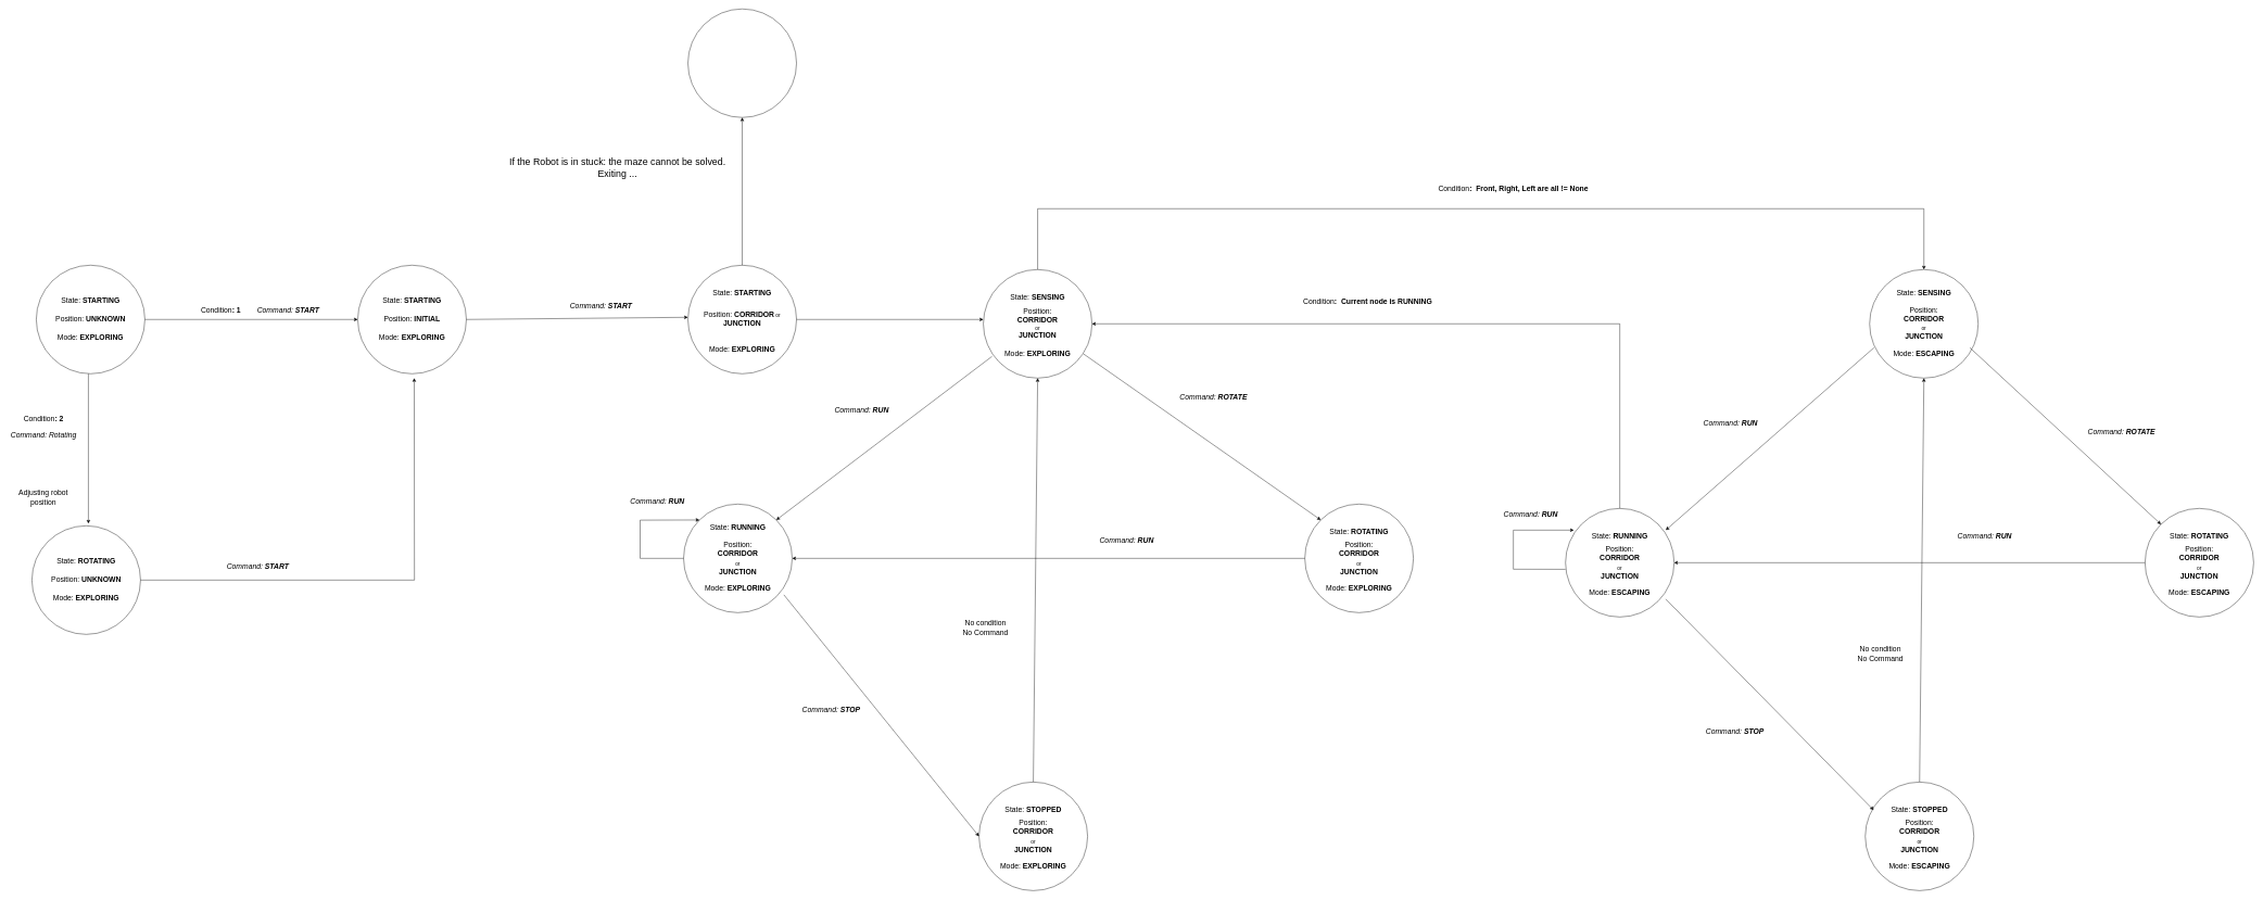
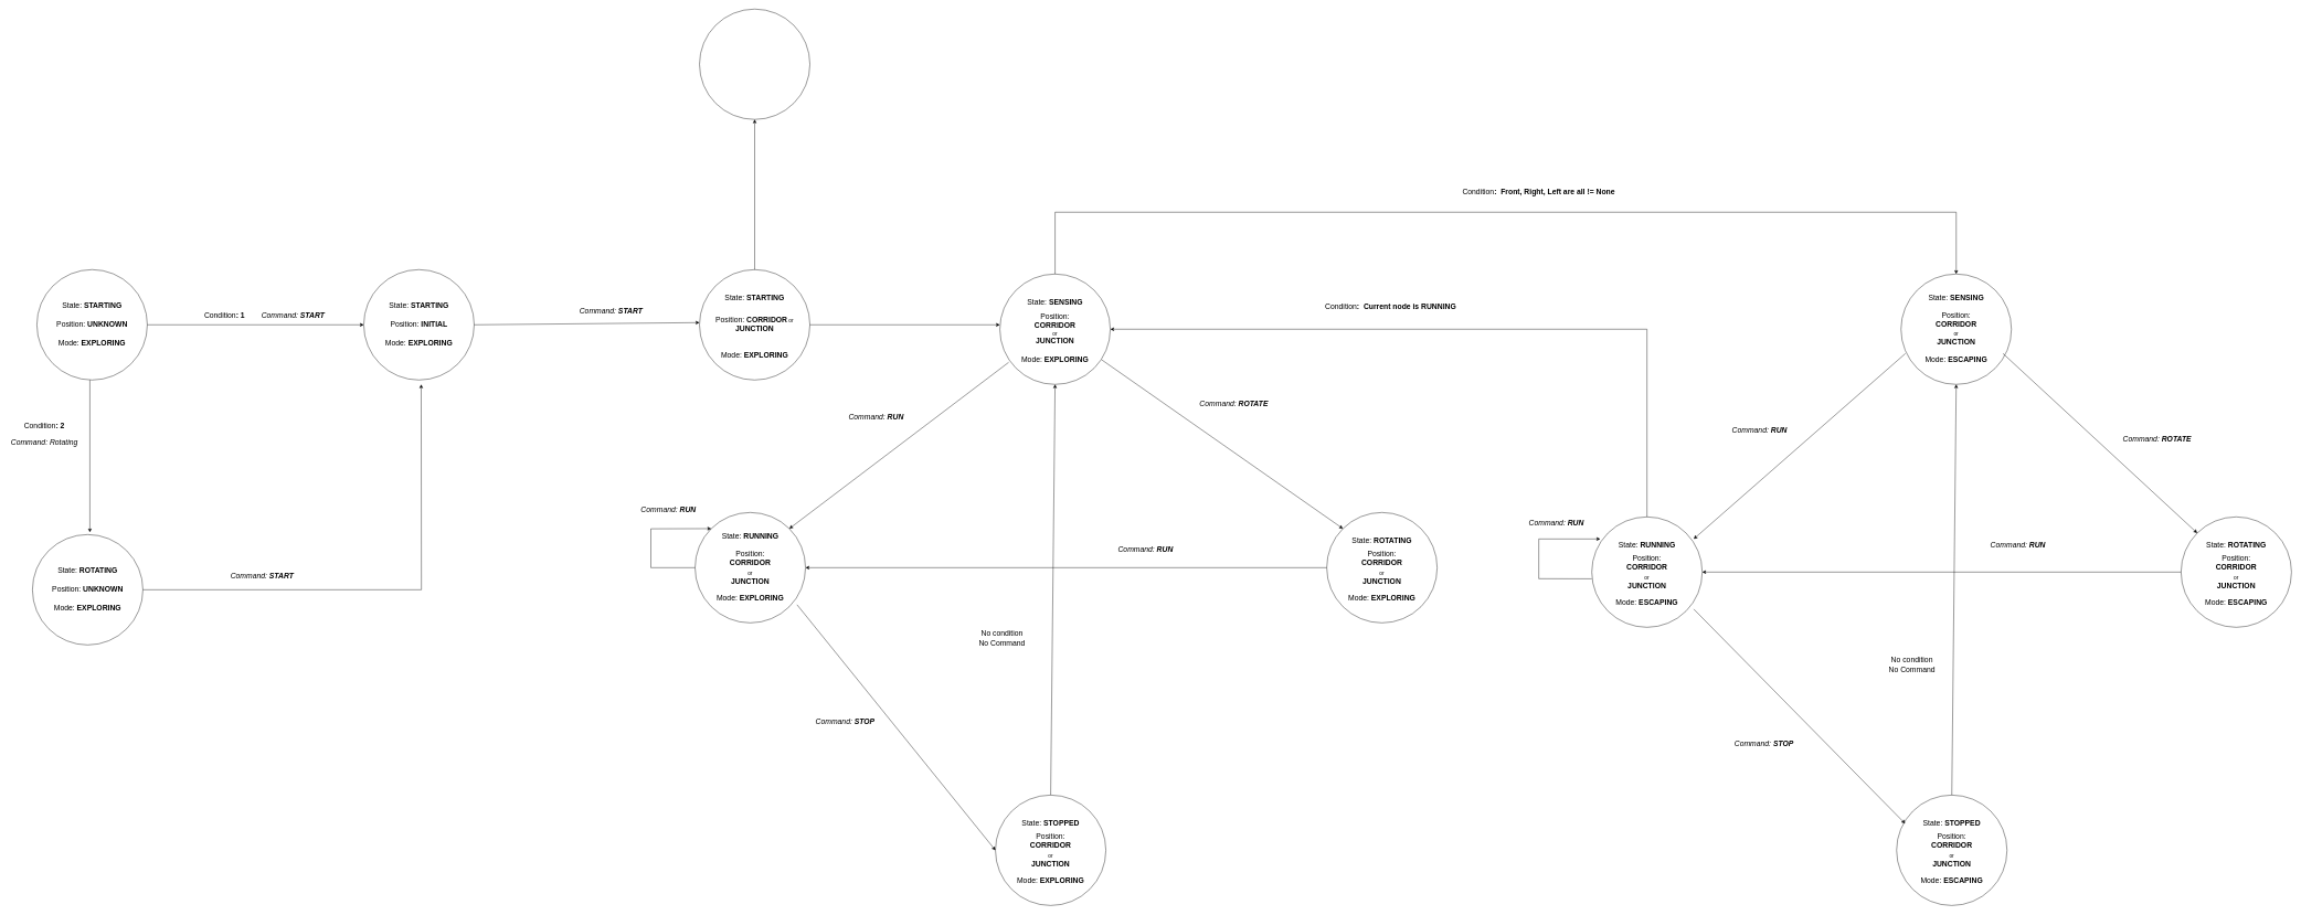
- <mxCell id="50" value="&lt;div style=&quot;font-size: 22px;&quot;&gt;&lt;font style=&quot;font-size: 22px;&quot;&gt;If the Robot is in stuck: the maze cannot be solved.&lt;/font&gt;&lt;/div&gt;&lt;div style=&quot;font-size: 22px;&quot;&gt;&lt;font style=&quot;font-size: 22px;&quot;&gt;Exiting ...&lt;br&gt;&lt;/font&gt;&lt;/div&gt;" style="text;html=1;strokeColor=none;fillColor=none;align=center;verticalAlign=middle;whiteSpace=wrap;rounded=0;fontSize=17;" parent="1" vertex="1"><mxGeometry x="1161" y="322" width="520" height="130" as="geometry" /></mxCell>
- <mxCell id="22" value="Adjusting robot position" style="text;html=1;strokeColor=none;fillColor=none;align=center;verticalAlign=middle;whiteSpace=wrap;rounded=0;fontSize=17;" parent="1" vertex="1"><mxGeometry x="27.36" y="1120" width="145.27" height="50" as="geometry" /></mxCell>
